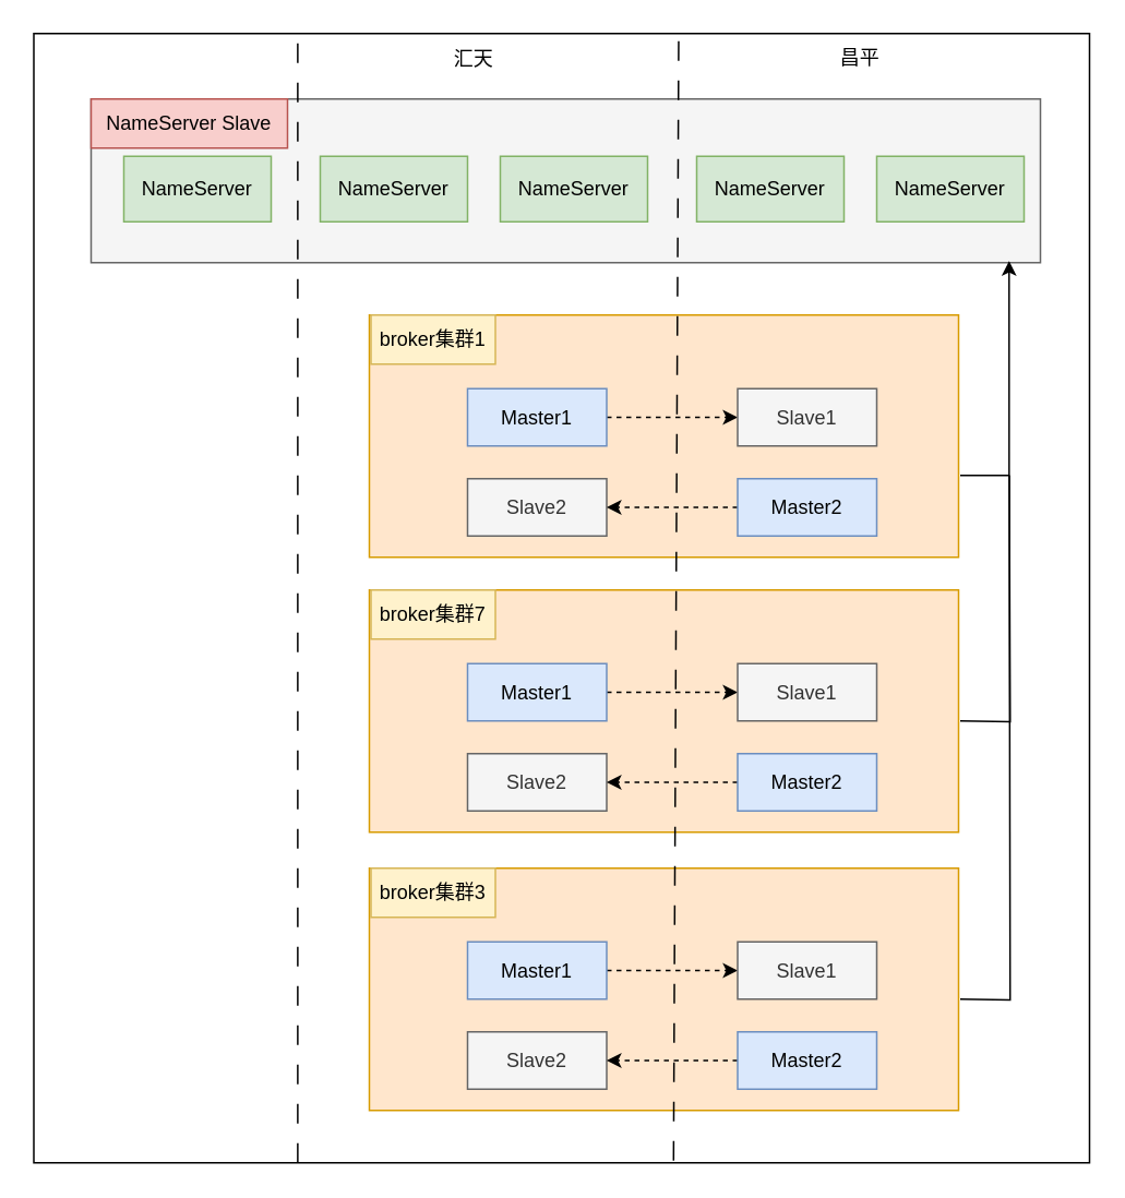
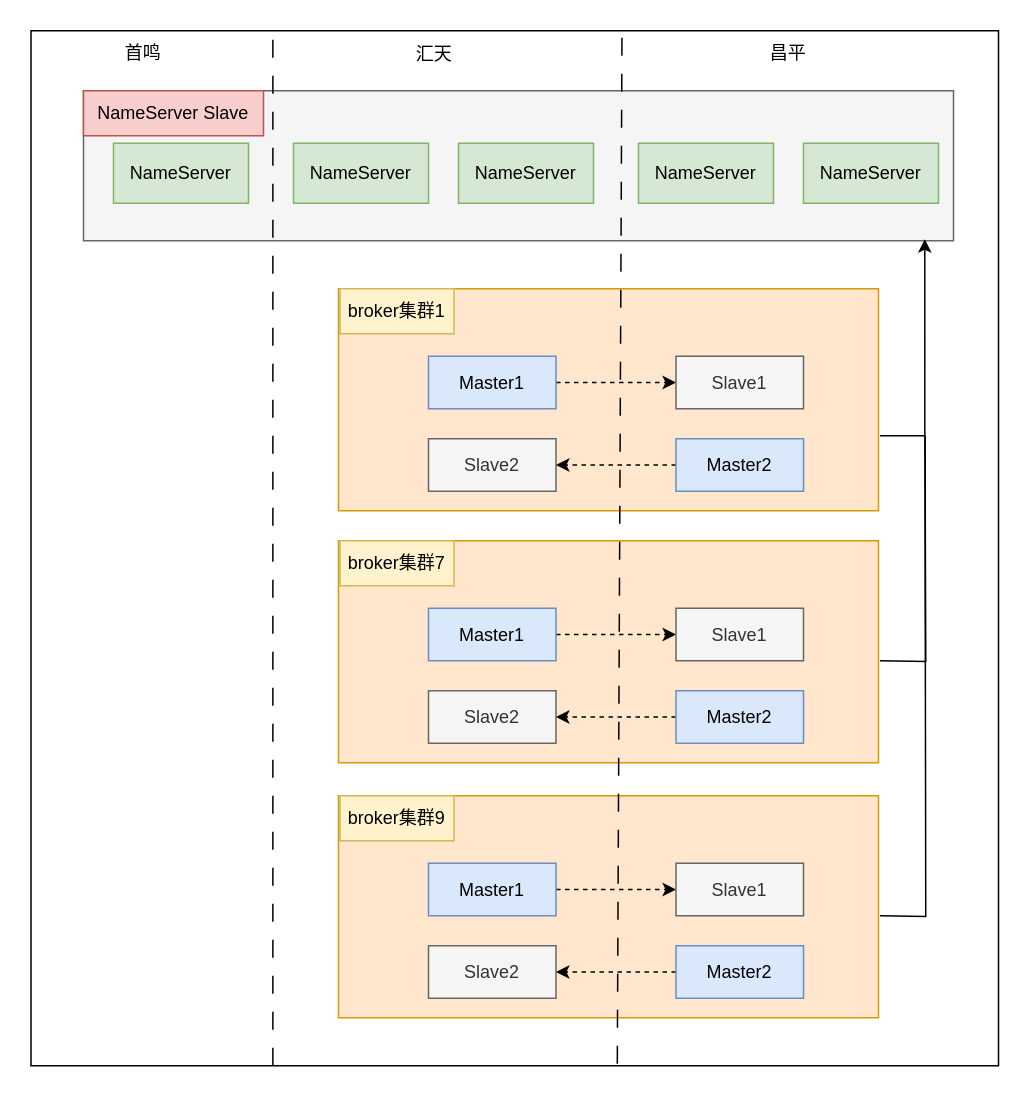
+ <mxCell id="3" value="首鸣" style="text;html=1;strokeColor=none;fillColor=none;align=center;verticalAlign=middle;whiteSpace=wrap;rounded=0;" vertex="1" parent="1"><mxGeometry x="65" y="20" width="60" height="30" as="geometry" /></mxCell>
- <mxCell id="37" value="broker集群3" style="text;html=1;strokeColor=#d6b656;fillColor=#fff2cc;align=center;verticalAlign=middle;whiteSpace=wrap;rounded=0;" vertex="1" parent="1"><mxGeometry x="226" y="530" width="76" height="30" as="geometry" /></mxCell>
+ <mxCell id="37" value="broker集群9" style="text;html=1;strokeColor=#d6b656;fillColor=#fff2cc;align=center;verticalAlign=middle;whiteSpace=wrap;rounded=0;" vertex="1" parent="1"><mxGeometry x="226" y="530" width="76" height="30" as="geometry" /></mxCell>
